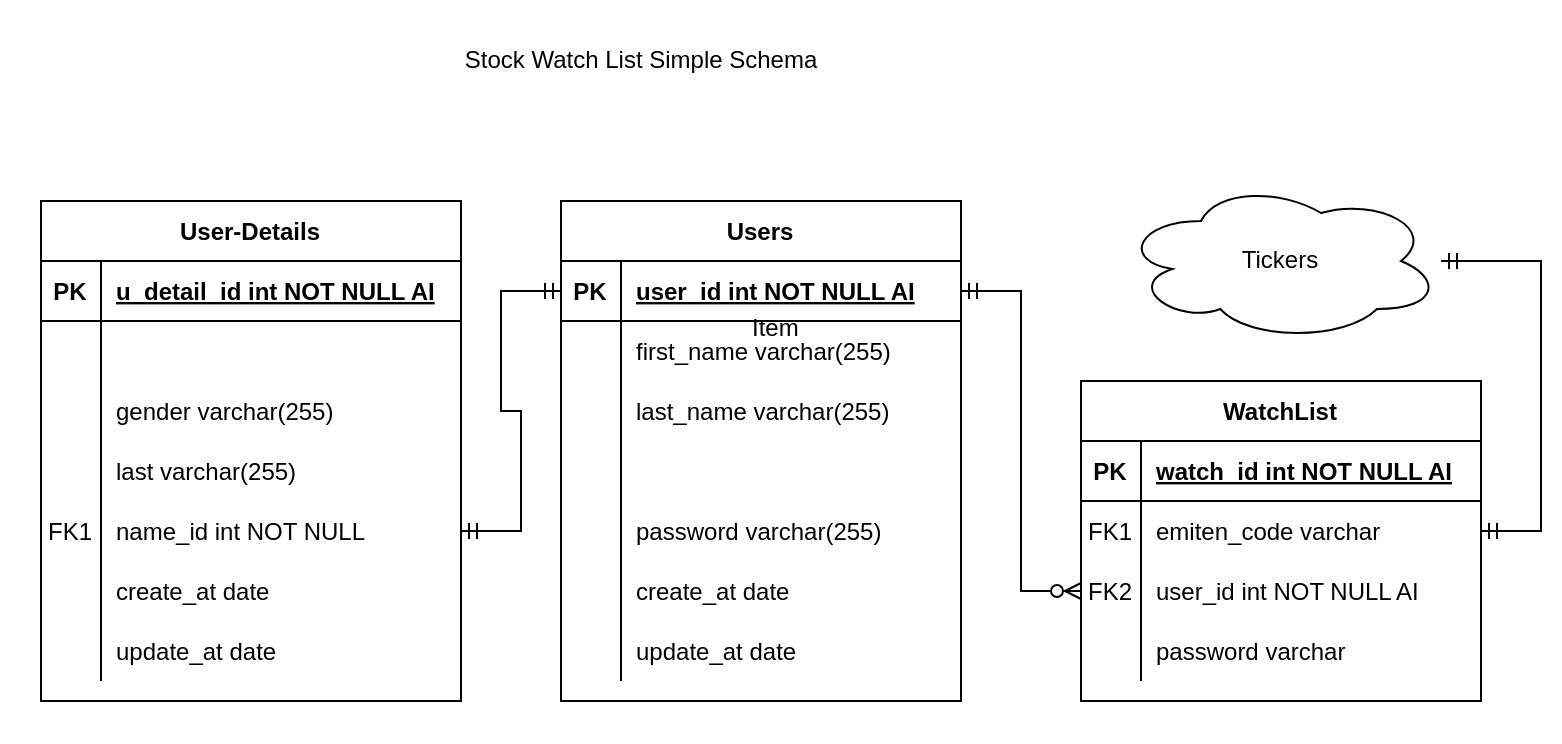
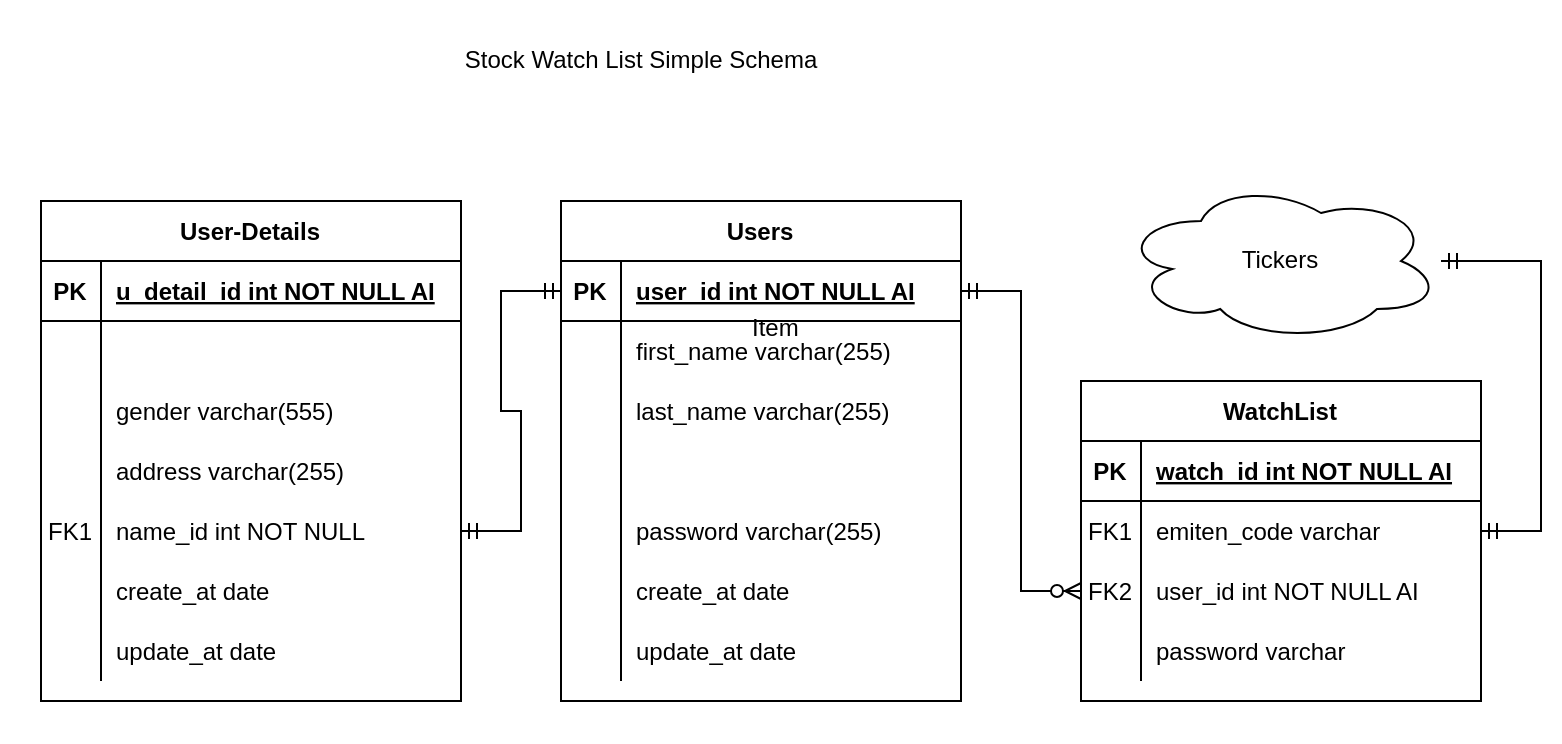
- <mxCell id="31" value="gender varchar(255)" style="shape=partialRectangle;connectable=0;fillColor=none;top=0;left=0;bottom=0;right=0;align=left;spacingLeft=6;overflow=hidden;" vertex="1" parent="29"><mxGeometry x="30" width="180" height="30" as="geometry" /></mxCell>
+ <mxCell id="31" value="gender varchar(555)" style="shape=partialRectangle;connectable=0;fillColor=none;top=0;left=0;bottom=0;right=0;align=left;spacingLeft=6;overflow=hidden;" vertex="1" parent="29"><mxGeometry x="30" width="180" height="30" as="geometry" /></mxCell>
- <mxCell id="34" value="last varchar(255) " style="shape=partialRectangle;connectable=0;fillColor=none;top=0;left=0;bottom=0;right=0;align=left;spacingLeft=6;overflow=hidden;" vertex="1" parent="32"><mxGeometry x="30" width="180" height="30" as="geometry" /></mxCell>
+ <mxCell id="34" value="address varchar(255) " style="shape=partialRectangle;connectable=0;fillColor=none;top=0;left=0;bottom=0;right=0;align=left;spacingLeft=6;overflow=hidden;" vertex="1" parent="32"><mxGeometry x="30" width="180" height="30" as="geometry" /></mxCell>
